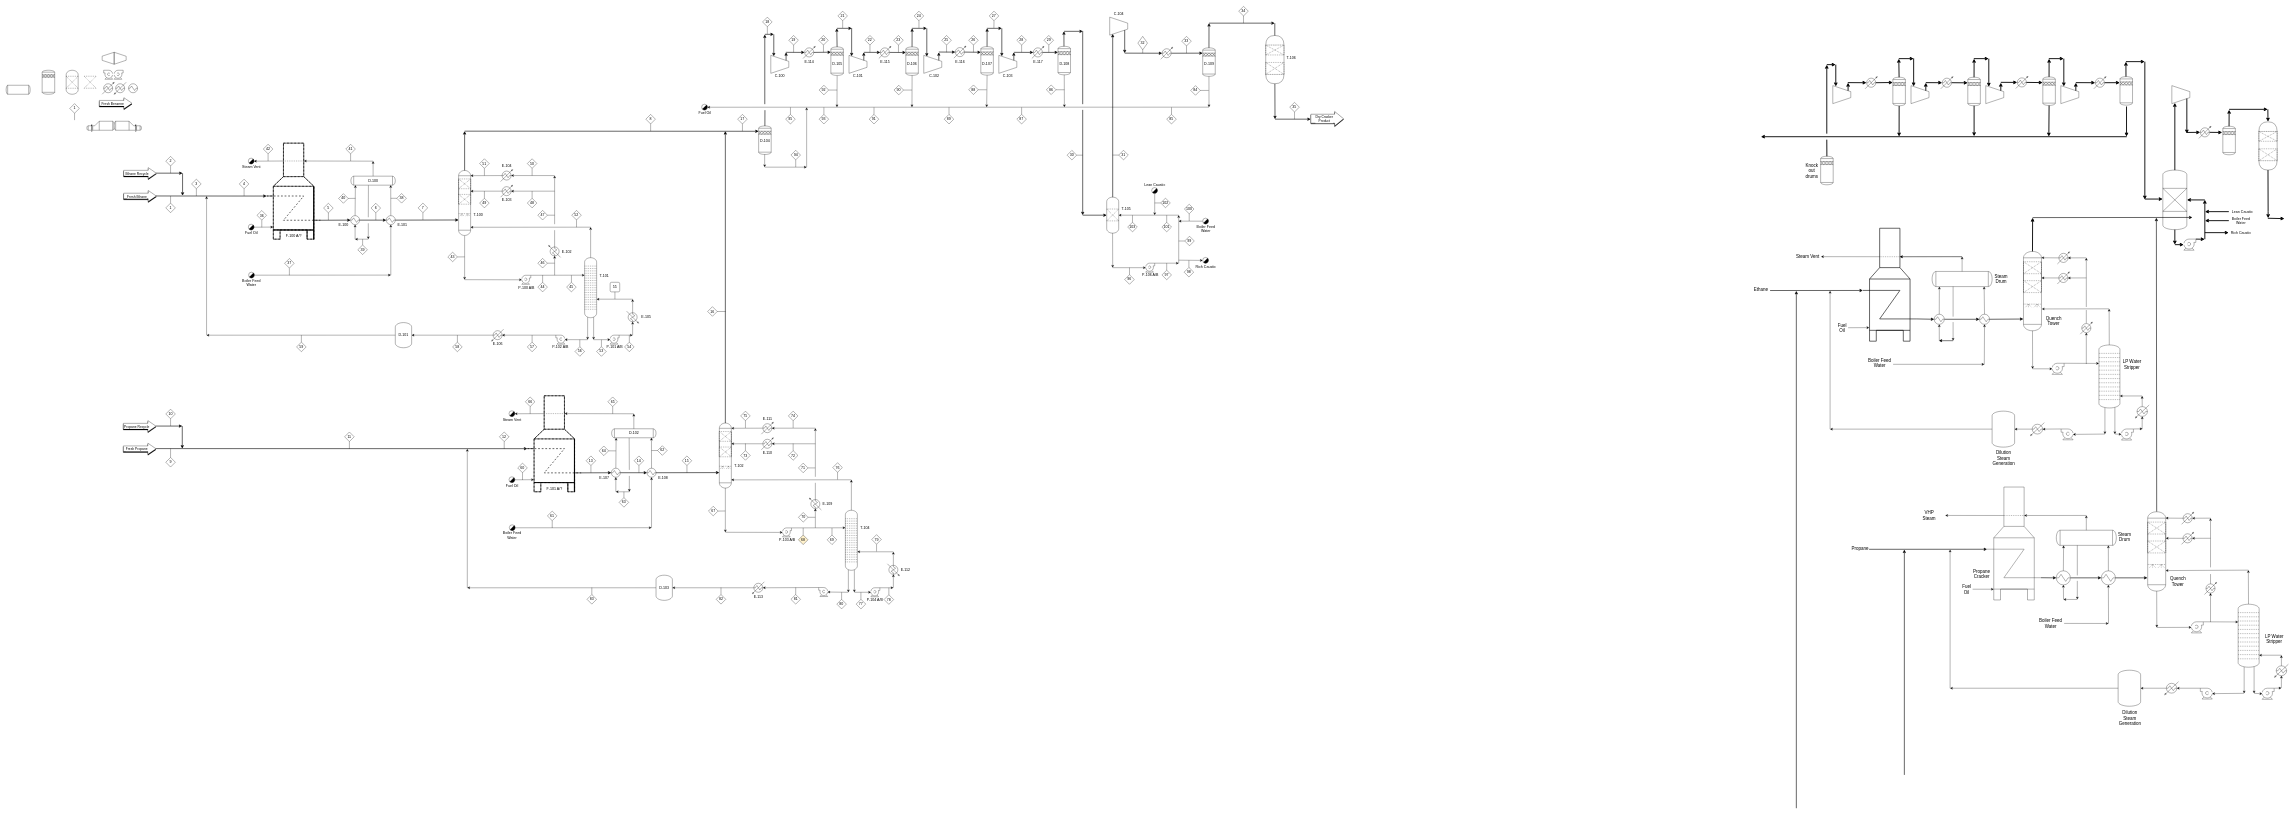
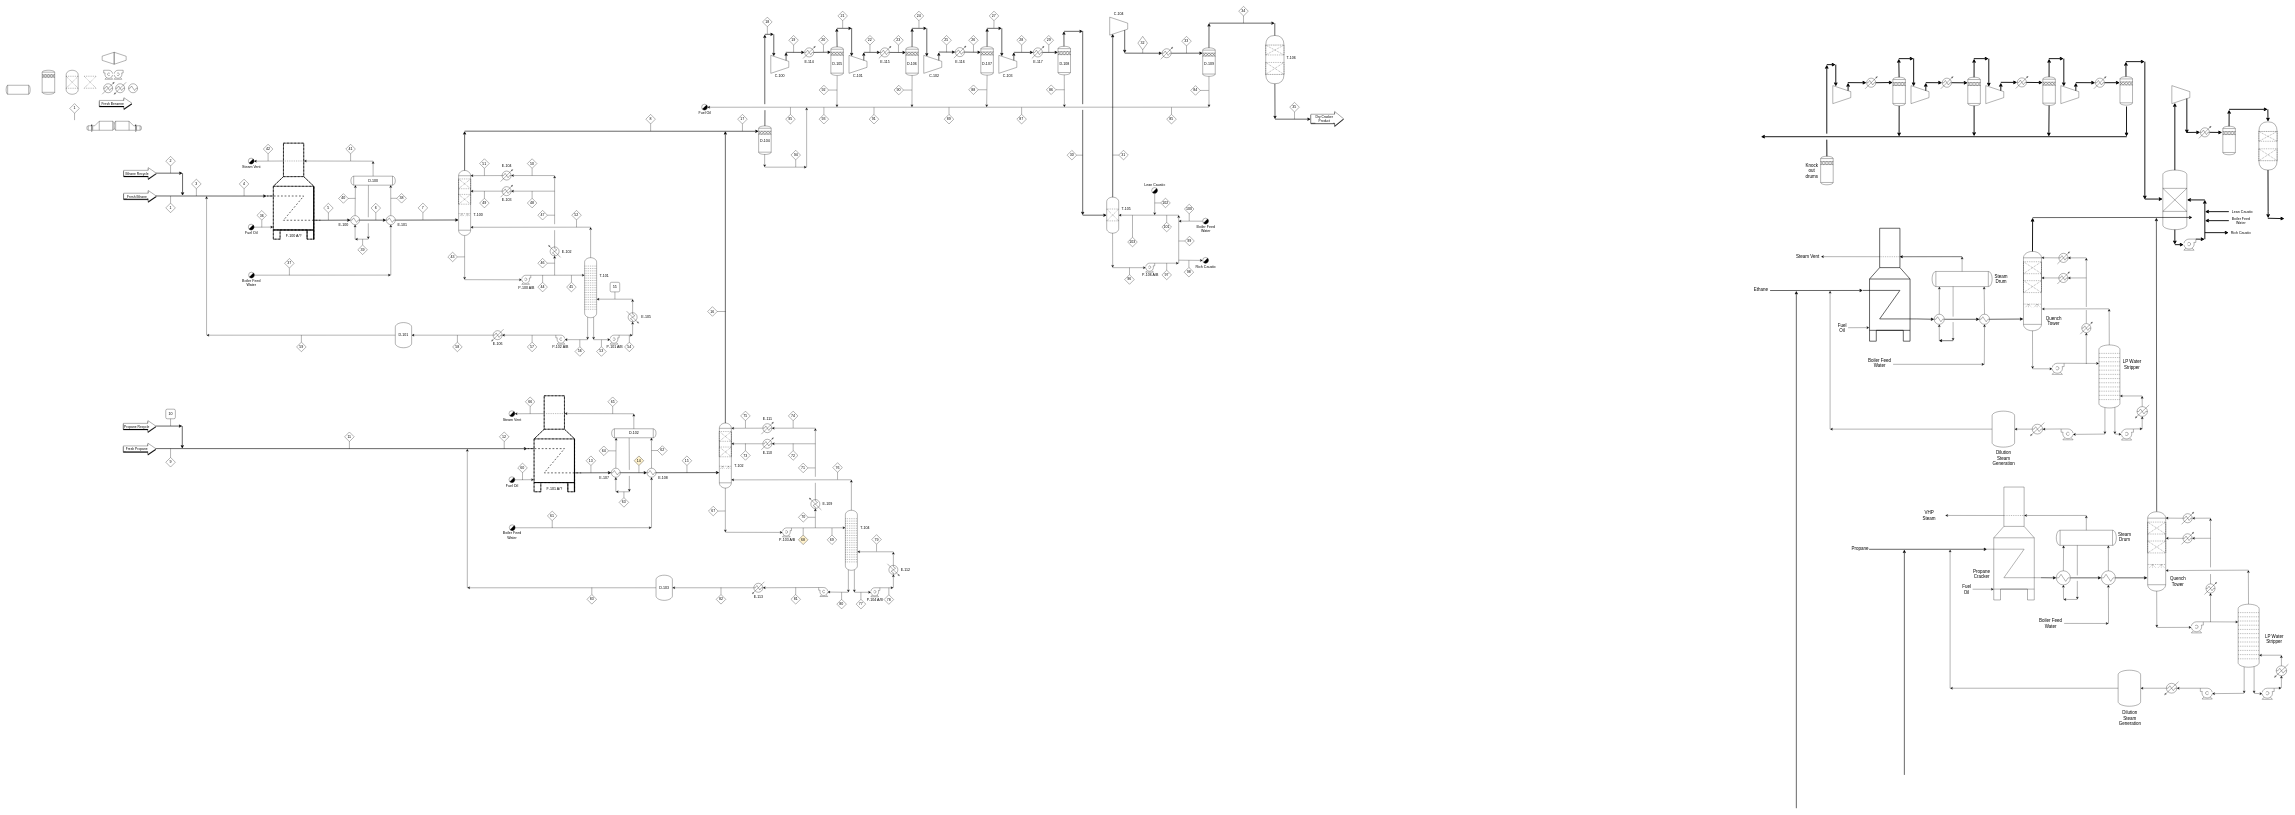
- <mxCell id="864" value="103" style="rhombus;whiteSpace=wrap;html=1;" vertex="1" parent="1"><mxGeometry x="3758" y="739.58" width="32" height="32" as="geometry" /></mxCell>
+ <mxCell id="864" value="103" style="rhombus;whiteSpace=wrap;html=1;" vertex="1" parent="1"><mxGeometry x="3758" y="789.58" width="32" height="32" as="geometry" /></mxCell>
- <mxCell id="619" value="10" style="rhombus;whiteSpace=wrap;html=1;" vertex="1" parent="1"><mxGeometry x="552" y="1362.56" width="32" height="32" as="geometry" /></mxCell>
+ <mxCell id="619" value="10" style="whiteSpace=wrap;html=1;rounded=1;" vertex="1" parent="1"><mxGeometry x="552" y="1362.56" width="32" height="32" as="geometry" /></mxCell>
- <mxCell id="631" value="14" style="rhombus;whiteSpace=wrap;html=1;" vertex="1" parent="1"><mxGeometry x="2113" y="1518.42" width="32" height="32" as="geometry" /></mxCell>
+ <mxCell id="631" value="14" style="rhombus;whiteSpace=wrap;html=1;fillColor=#fff2cc;" vertex="1" parent="1"><mxGeometry x="2113" y="1518.42" width="32" height="32" as="geometry" /></mxCell>
